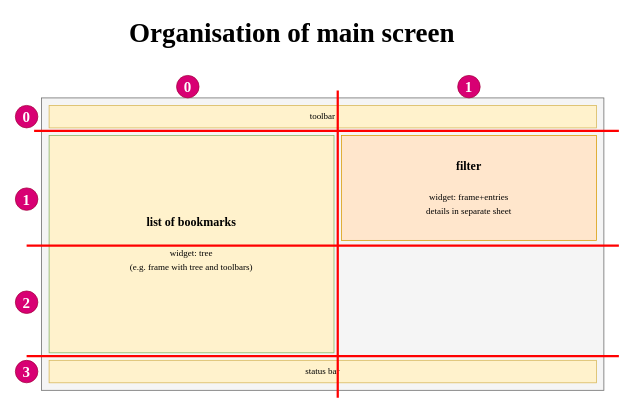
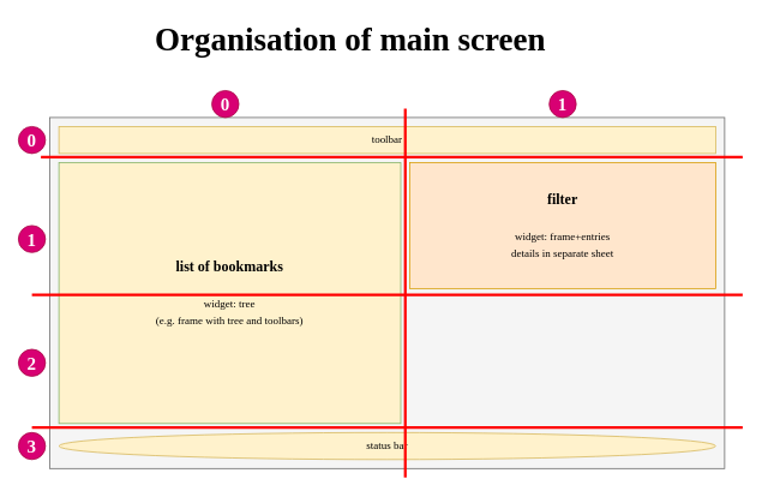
- <mxCell id="14" value="status bar" style="rounded=0;whiteSpace=wrap;html=1;fillColor=#fff2cc;strokeColor=#d6b656;fontFamily=Verdana;" parent="1" vertex="1"><mxGeometry x="65" y="480" width="730" height="30" as="geometry" /></mxCell>
+ <mxCell id="14" value="status bar" style="ellipse;whiteSpace=wrap;html=1;fillColor=#fff2cc;strokeColor=#d6b656;fontFamily=Verdana;" parent="1" vertex="1"><mxGeometry x="65" y="480" width="730" height="30" as="geometry" /></mxCell>
